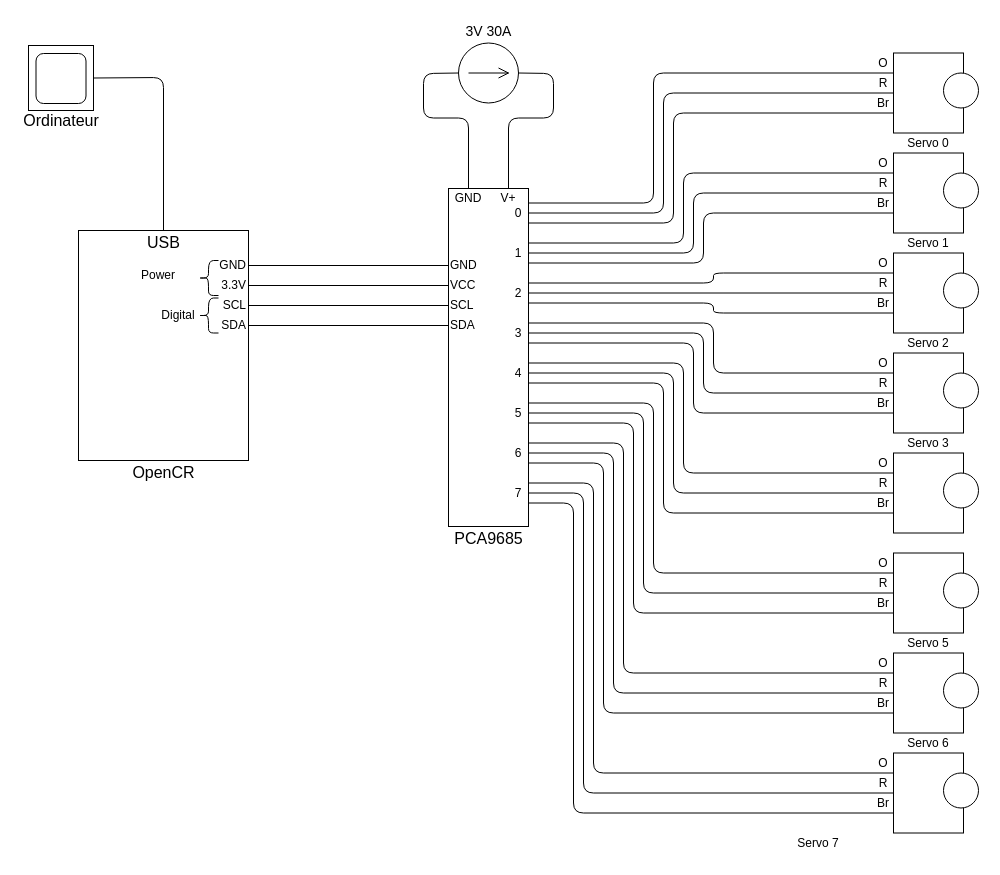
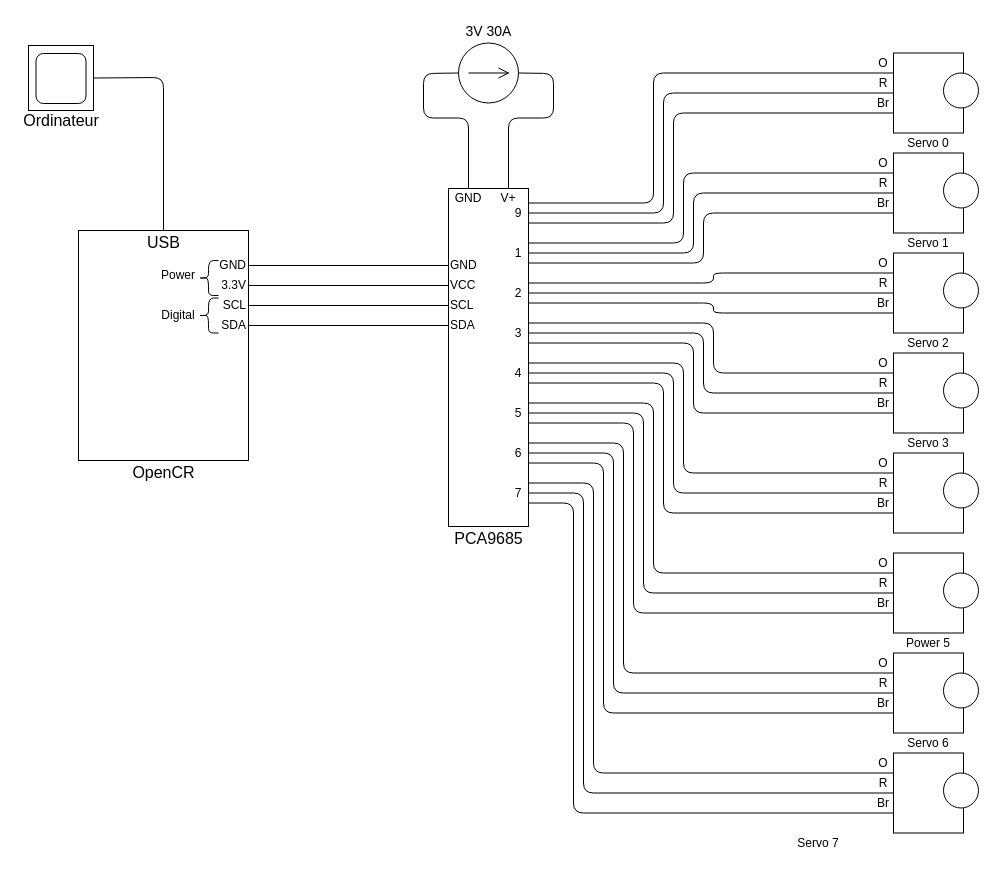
- <mxCell id="77" value="0&lt;br&gt;" style="text;html=1;strokeColor=none;fillColor=none;align=center;verticalAlign=middle;whiteSpace=wrap;rounded=0;" vertex="1" parent="1"><mxGeometry x="508" y="202.5" width="20" height="20" as="geometry" /></mxCell>
+ <mxCell id="77" value="9&lt;br&gt;" style="text;html=1;strokeColor=none;fillColor=none;align=center;verticalAlign=middle;whiteSpace=wrap;rounded=0;" vertex="1" parent="1"><mxGeometry x="508" y="202.5" width="20" height="20" as="geometry" /></mxCell>
- <mxCell id="103" value="Power" style="text;html=1;strokeColor=none;fillColor=none;align=center;verticalAlign=middle;whiteSpace=wrap;rounded=0;" vertex="1" parent="1"><mxGeometry x="143" y="265" width="30" height="20" as="geometry" /></mxCell>
+ <mxCell id="103" value="Power" style="text;html=1;strokeColor=none;fillColor=none;align=center;verticalAlign=middle;whiteSpace=wrap;rounded=0;" vertex="1" parent="1"><mxGeometry x="163" y="265" width="30" height="20" as="geometry" /></mxCell>
- <mxCell id="6" value="Servo 5" style="text;html=1;strokeColor=none;fillColor=none;align=center;verticalAlign=middle;whiteSpace=wrap;rounded=0;" vertex="1" parent="1"><mxGeometry x="898" y="632.5" width="60" height="20" as="geometry" /></mxCell>
+ <mxCell id="6" value="Power 5" style="text;html=1;strokeColor=none;fillColor=none;align=center;verticalAlign=middle;whiteSpace=wrap;rounded=0;" vertex="1" parent="1"><mxGeometry x="898" y="632.5" width="60" height="20" as="geometry" /></mxCell>
